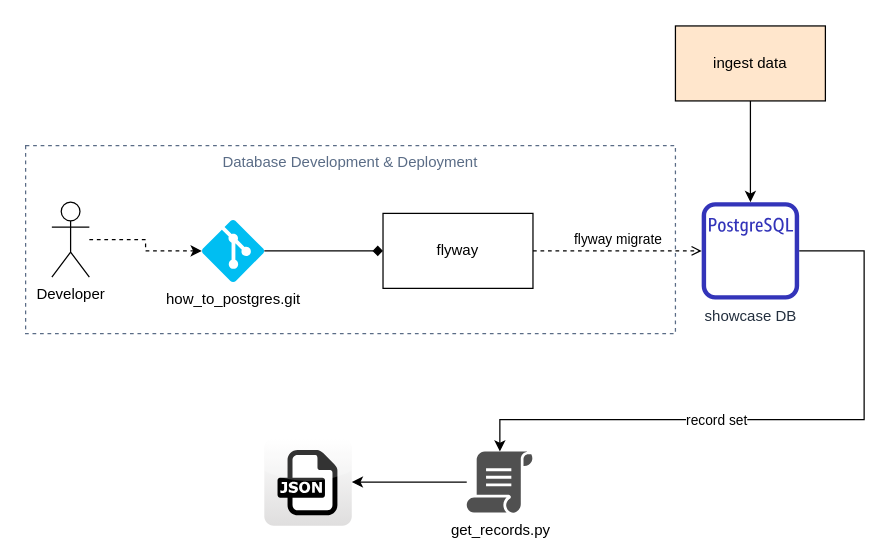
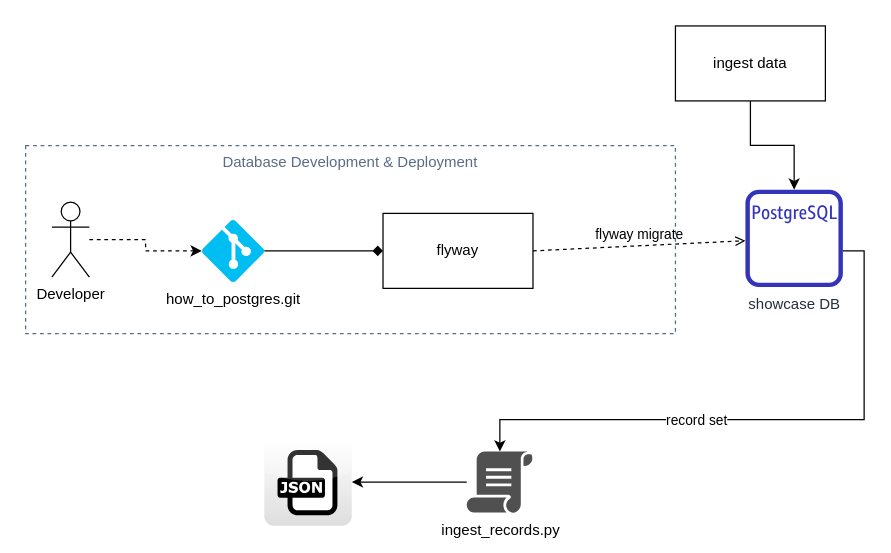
- <mxCell id="16" value="ingest data" style="whiteSpace=wrap;html=1;fillColor=#ffe6cc;" vertex="1" parent="1"><mxGeometry x="540" y="20" width="120" height="60" as="geometry" /></mxCell>
+ <mxCell id="16" value="ingest data" style="whiteSpace=wrap;html=1;" vertex="1" parent="1"><mxGeometry x="540" y="20" width="120" height="60" as="geometry" /></mxCell>
- <mxCell id="6" value="showcase DB" style="outlineConnect=0;fontColor=#232F3E;gradientColor=none;fillColor=#3334B9;strokeColor=none;dashed=0;verticalLabelPosition=bottom;verticalAlign=top;align=center;html=1;fontSize=12;fontStyle=0;aspect=fixed;pointerEvents=1;shape=mxgraph.aws4.rds_postgresql_instance_alt;" vertex="1" parent="1"><mxGeometry x="561" y="161" width="78" height="78" as="geometry" /></mxCell>
+ <mxCell id="6" value="showcase DB" style="outlineConnect=0;fontColor=#232F3E;gradientColor=none;fillColor=#3334B9;strokeColor=none;dashed=0;verticalLabelPosition=bottom;verticalAlign=top;align=center;html=1;fontSize=12;fontStyle=0;aspect=fixed;pointerEvents=1;shape=mxgraph.aws4.rds_postgresql_instance_alt;" vertex="1" parent="1"><mxGeometry x="596" y="151" width="78" height="78" as="geometry" /></mxCell>
- <mxCell id="13" value="get_records.py" style="pointerEvents=1;shadow=0;dashed=0;html=1;strokeColor=none;fillColor=#505050;labelPosition=center;verticalLabelPosition=bottom;verticalAlign=top;outlineConnect=0;align=center;shape=mxgraph.office.concepts.script;" vertex="1" parent="1"><mxGeometry x="373" y="360.5" width="53" height="49" as="geometry" /></mxCell>
+ <mxCell id="13" value="ingest_records.py" style="pointerEvents=1;shadow=0;dashed=0;html=1;strokeColor=none;fillColor=#505050;labelPosition=center;verticalLabelPosition=bottom;verticalAlign=top;outlineConnect=0;align=center;shape=mxgraph.office.concepts.script;" vertex="1" parent="1"><mxGeometry x="373" y="360.5" width="53" height="49" as="geometry" /></mxCell>
